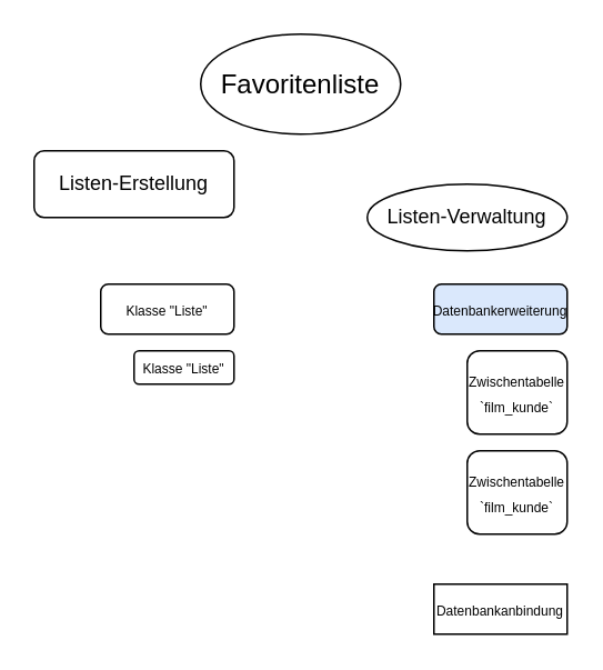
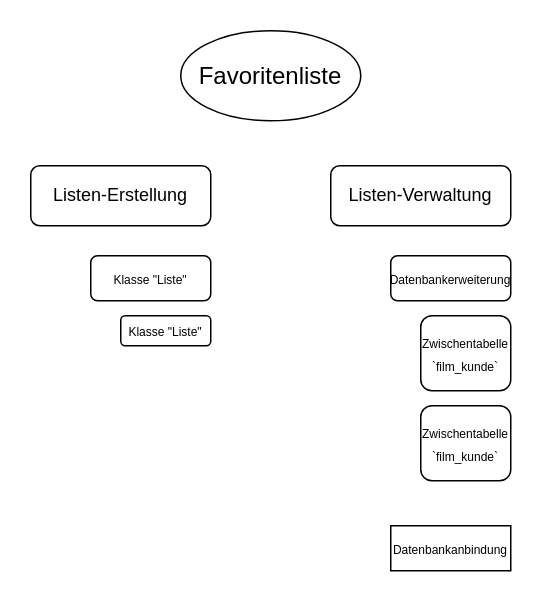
- <mxCell id="4" value="Listen-Erstellung" style="rounded=1;whiteSpace=wrap;html=1;" vertex="1" parent="1"><mxGeometry x="20" y="90" width="120" height="40" as="geometry" /></mxCell>
+ <mxCell id="4" value="Listen-Erstellung" style="rounded=1;whiteSpace=wrap;html=1;" vertex="1" parent="1"><mxGeometry x="20" y="110" width="120" height="40" as="geometry" /></mxCell>
- <mxCell id="3" value="Listen-Verwaltung" style="ellipse;whiteSpace=wrap;html=1;" vertex="1" parent="1"><mxGeometry x="220" y="110" width="120" height="40" as="geometry" /></mxCell>
+ <mxCell id="3" value="Listen-Verwaltung" style="rounded=1;whiteSpace=wrap;html=1;" vertex="1" parent="1"><mxGeometry x="220" y="110" width="120" height="40" as="geometry" /></mxCell>
- <mxCell id="5" value="&lt;font style=&quot;font-size: 8px;&quot;&gt;Datenbankerweiterung&lt;/font&gt;" style="rounded=1;whiteSpace=wrap;html=1;fillColor=#dae8fc;" vertex="1" parent="1"><mxGeometry x="260" y="170" width="80" height="30" as="geometry" /></mxCell>
+ <mxCell id="5" value="&lt;font style=&quot;font-size: 8px;&quot;&gt;Datenbankerweiterung&lt;/font&gt;" style="rounded=1;whiteSpace=wrap;html=1;" vertex="1" parent="1"><mxGeometry x="260" y="170" width="80" height="30" as="geometry" /></mxCell>
